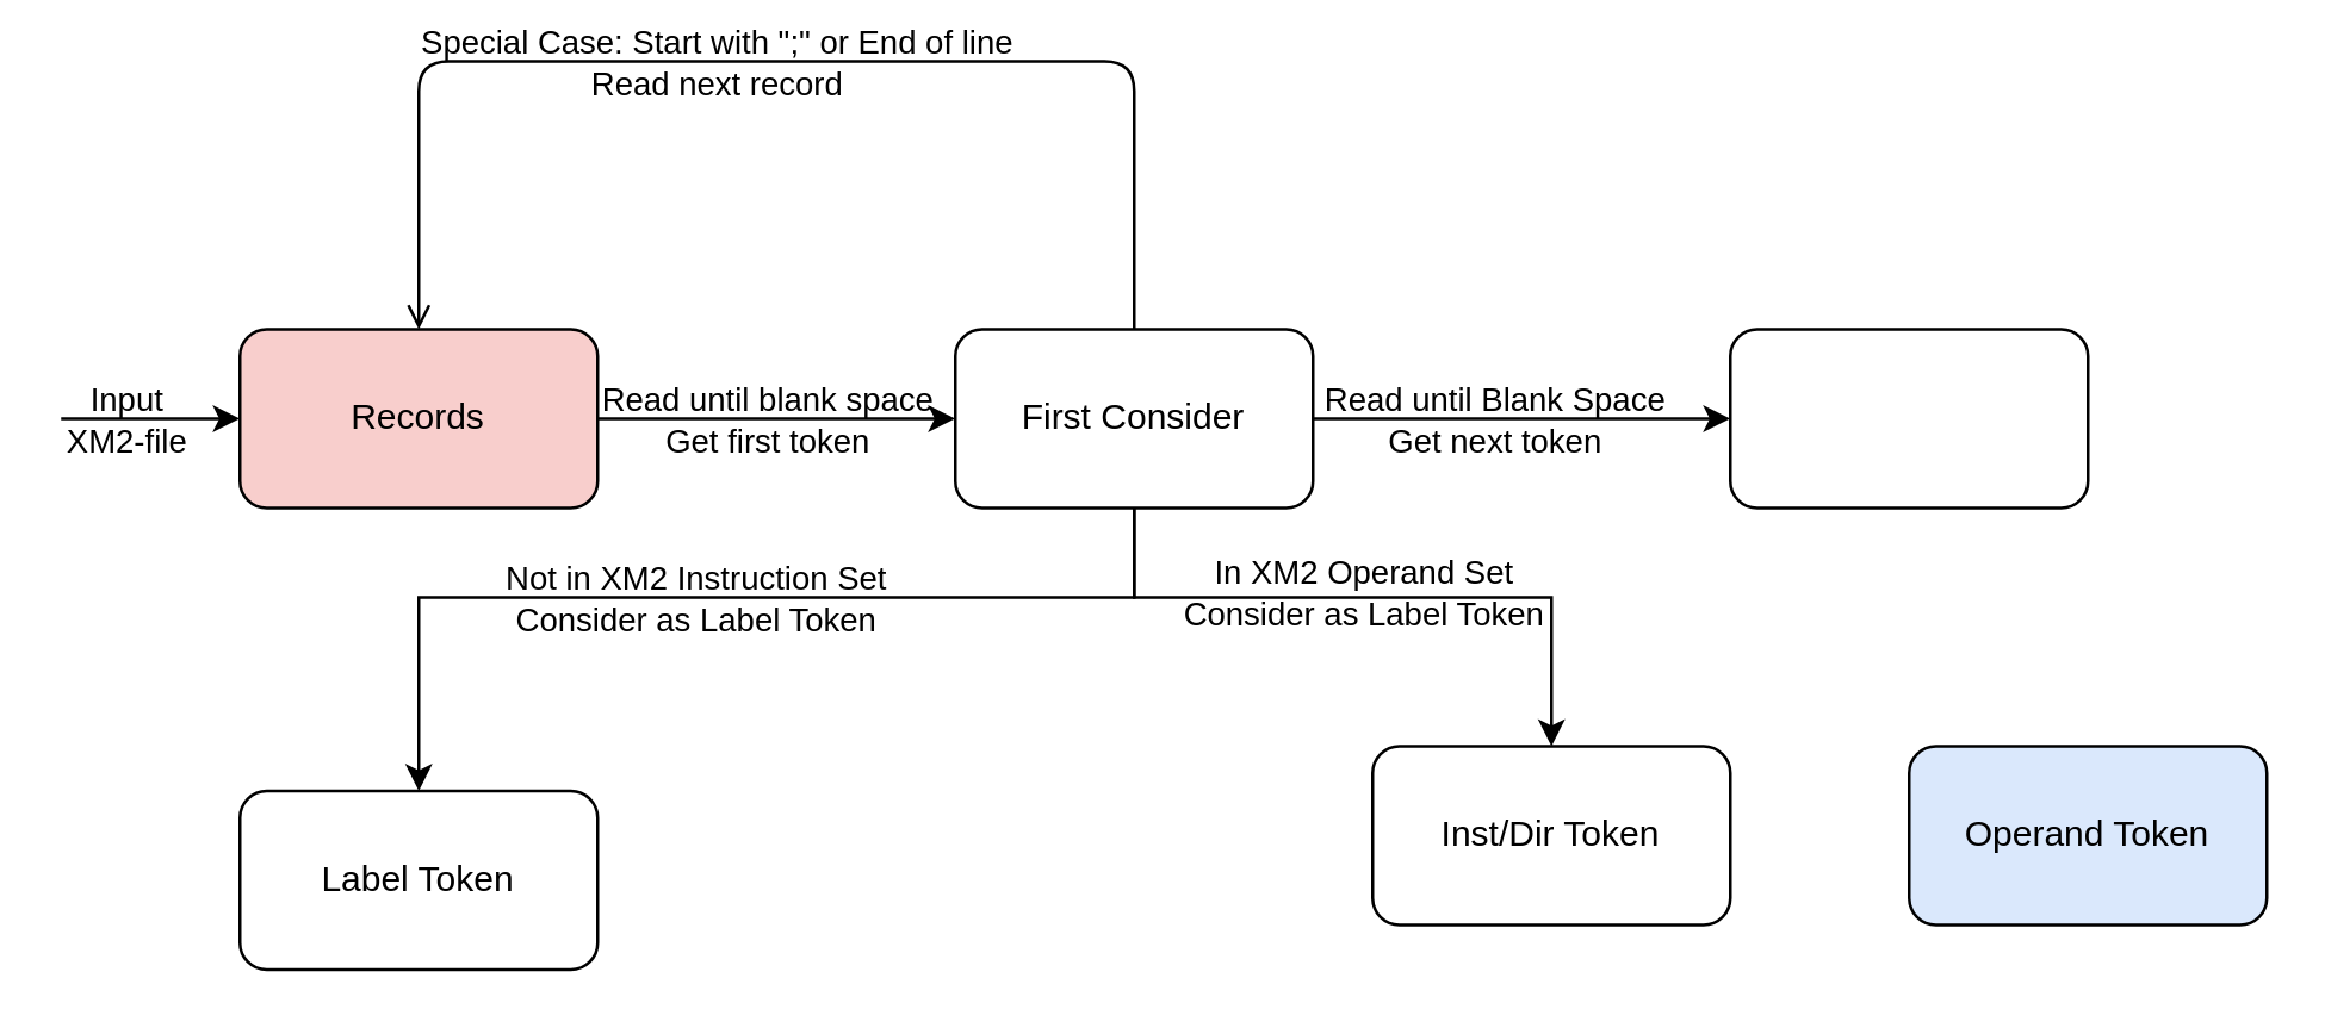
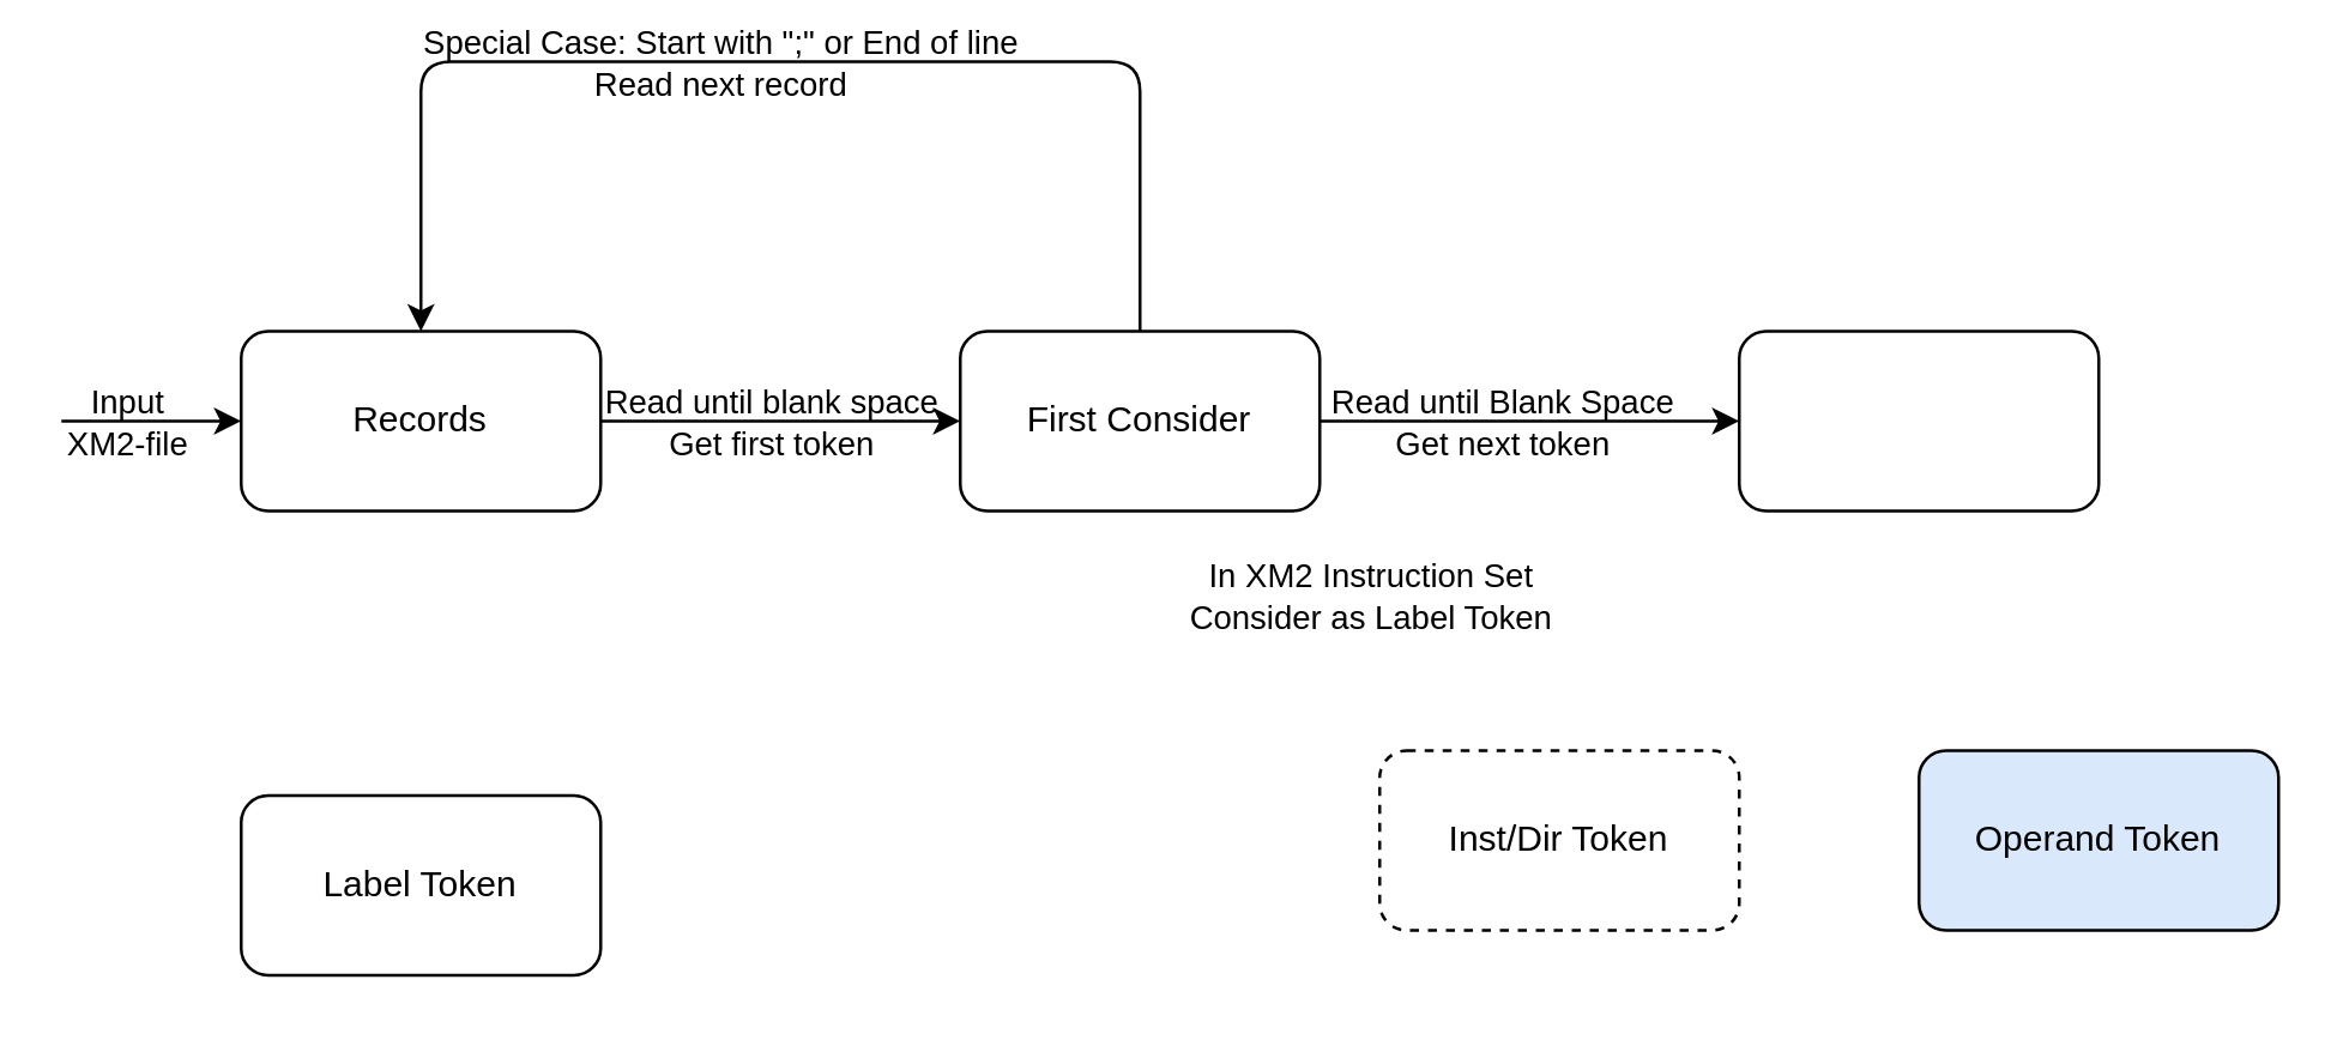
- <mxCell id="14" value="" style="endArrow=open;html=1;exitX=0.5;exitY=0;exitDx=0;exitDy=0;entryX=0.5;entryY=0;entryDx=0;entryDy=0;" edge="1" parent="1" source="12" target="2"><mxGeometry width="50" height="50" relative="1" as="geometry"><mxPoint x="420" y="200" as="sourcePoint" /><mxPoint x="120" y="20" as="targetPoint" /><Array as="points"><mxPoint x="380" y="20" /><mxPoint x="140" y="20" /></Array></mxGeometry></mxCell>
+ <mxCell id="14" value="" style="endArrow=classic;html=1;exitX=0.5;exitY=0;exitDx=0;exitDy=0;entryX=0.5;entryY=0;entryDx=0;entryDy=0;" edge="1" parent="1" source="12" target="2"><mxGeometry width="50" height="50" relative="1" as="geometry"><mxPoint x="420" y="200" as="sourcePoint" /><mxPoint x="120" y="20" as="targetPoint" /><Array as="points"><mxPoint x="380" y="20" /><mxPoint x="140" y="20" /></Array></mxGeometry></mxCell>
- <mxCell id="2" value="Records" style="rounded=1;whiteSpace=wrap;html=1;fillColor=#f8cecc;" vertex="1" parent="1"><mxGeometry x="80" y="110" width="120" height="60" as="geometry" /></mxCell>
+ <mxCell id="2" value="Records" style="rounded=1;whiteSpace=wrap;html=1;" vertex="1" parent="1"><mxGeometry x="80" y="110" width="120" height="60" as="geometry" /></mxCell>
- <mxCell id="19" value="In XM2 Operand Set&lt;br&gt;Consider as Label Token" style="edgeLabel;html=1;align=center;verticalAlign=middle;resizable=0;points=[];labelBackgroundColor=none;spacingBottom=-6;" vertex="1" connectable="0" parent="1"><mxGeometry x="459.998" y="190" as="geometry"><mxPoint x="-3.83" y="5" as="offset" /></mxGeometry></mxCell>
+ <mxCell id="19" value="In XM2 Instruction Set&lt;br&gt;Consider as Label Token" style="edgeLabel;html=1;align=center;verticalAlign=middle;resizable=0;points=[];labelBackgroundColor=none;spacingBottom=-6;" vertex="1" connectable="0" parent="1"><mxGeometry x="459.998" y="190" as="geometry"><mxPoint x="-3.83" y="5" as="offset" /></mxGeometry></mxCell>
- <mxCell id="9" style="edgeStyle=orthogonalEdgeStyle;rounded=0;orthogonalLoop=1;jettySize=auto;html=1;entryX=0.5;entryY=0;entryDx=0;entryDy=0;" edge="1" parent="1" source="12" target="16"><mxGeometry relative="1" as="geometry"><Array as="points"><mxPoint x="380" y="200" /><mxPoint x="140" y="200" /></Array></mxGeometry></mxCell>
- <mxCell id="10" value="Not in XM2 Instruction Set&lt;br&gt;Consider as Label Token" style="edgeLabel;html=1;align=center;verticalAlign=middle;resizable=0;points=[];labelBackgroundColor=none;" vertex="1" connectable="0" parent="9"><mxGeometry x="0.039" y="-5" relative="1" as="geometry"><mxPoint x="-3.83" y="5" as="offset" /></mxGeometry></mxCell>
- <mxCell id="11" style="edgeStyle=orthogonalEdgeStyle;rounded=0;orthogonalLoop=1;jettySize=auto;html=1;entryX=0.5;entryY=0;entryDx=0;entryDy=0;" edge="1" parent="1" source="12" target="17"><mxGeometry relative="1" as="geometry"><Array as="points"><mxPoint x="380" y="200" /><mxPoint x="520" y="200" /></Array></mxGeometry></mxCell>
- <mxCell id="17" value="Inst/Dir Token" style="rounded=1;whiteSpace=wrap;html=1;labelBackgroundColor=none;" vertex="1" parent="1"><mxGeometry x="460" y="250" width="120" height="60" as="geometry" /></mxCell>
+ <mxCell id="17" value="Inst/Dir Token" style="rounded=1;whiteSpace=wrap;html=1;labelBackgroundColor=none;dashed=1;" vertex="1" parent="1"><mxGeometry x="460" y="250" width="120" height="60" as="geometry" /></mxCell>
